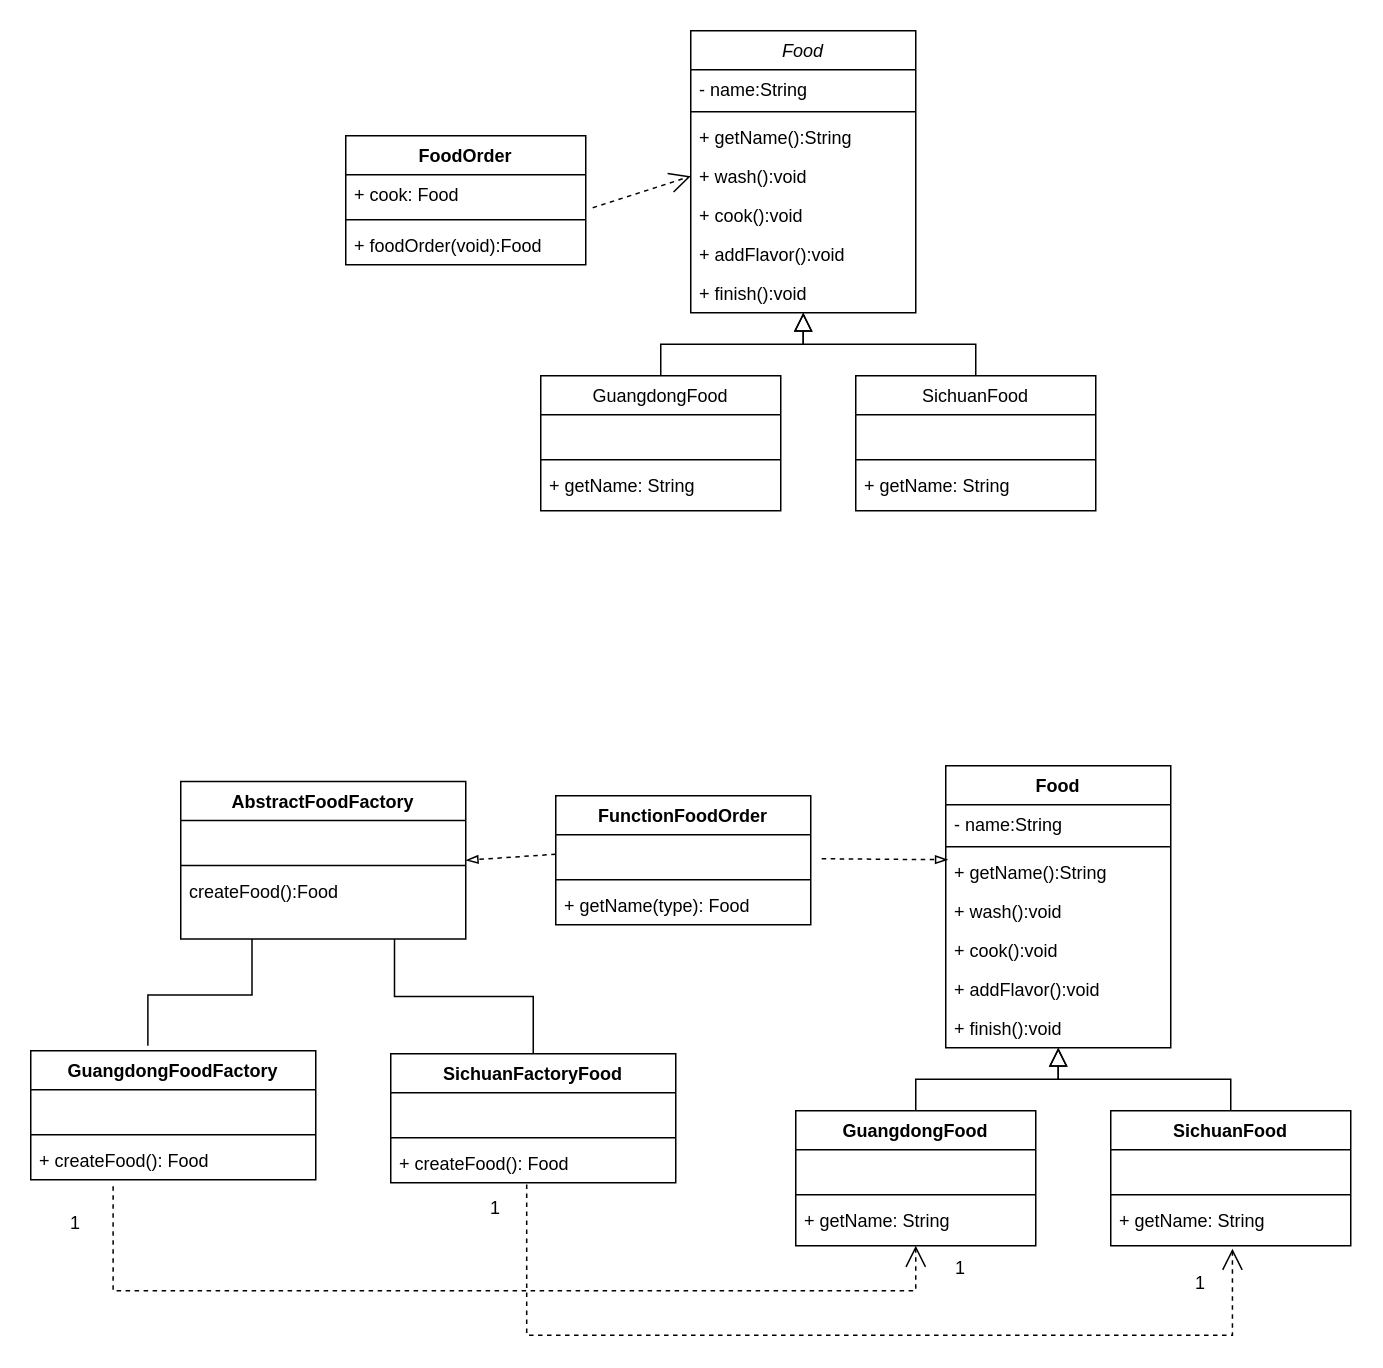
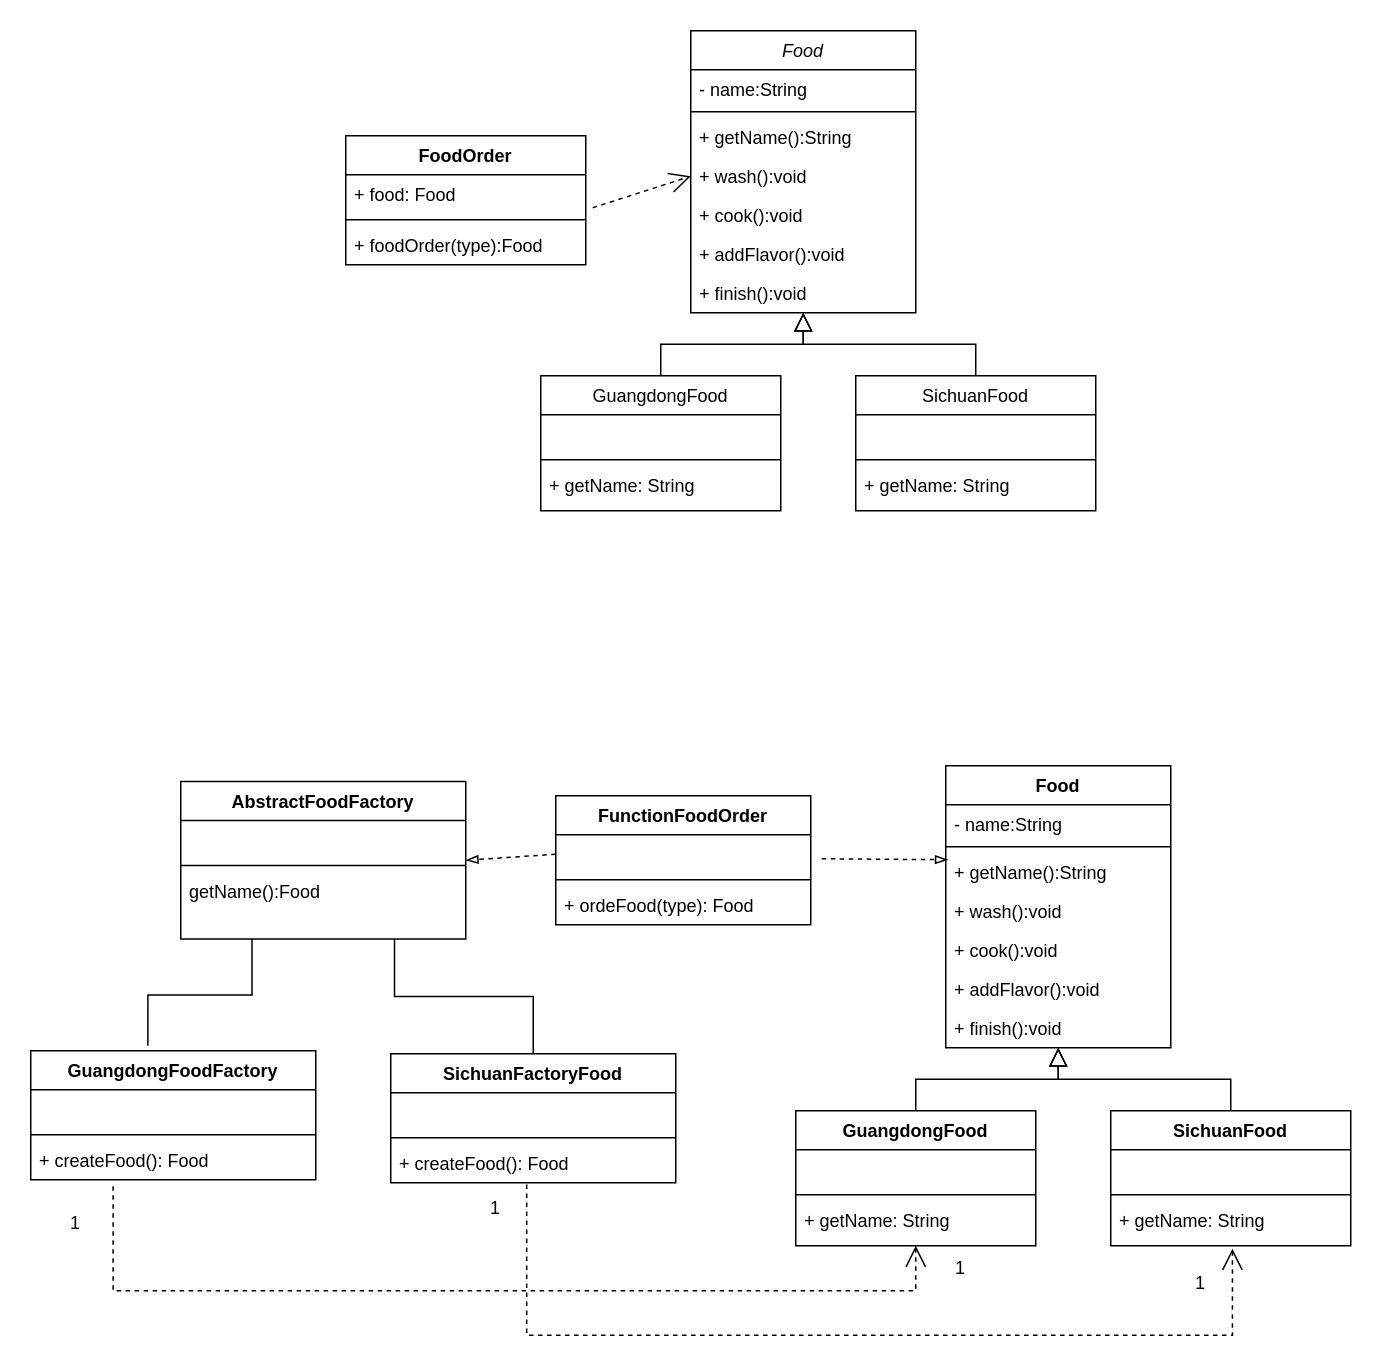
- <mxCell id="49" value="+ cook: Food" style="text;strokeColor=none;fillColor=none;align=left;verticalAlign=top;spacingLeft=4;spacingRight=4;overflow=hidden;rotatable=0;points=[[0,0.5],[1,0.5]];portConstraint=eastwest;" vertex="1" parent="48"><mxGeometry y="26" width="160" height="26" as="geometry" /></mxCell>
+ <mxCell id="49" value="+ food: Food" style="text;strokeColor=none;fillColor=none;align=left;verticalAlign=top;spacingLeft=4;spacingRight=4;overflow=hidden;rotatable=0;points=[[0,0.5],[1,0.5]];portConstraint=eastwest;" vertex="1" parent="48"><mxGeometry y="26" width="160" height="26" as="geometry" /></mxCell>
- <mxCell id="51" value="+ foodOrder(void):Food" style="text;strokeColor=none;fillColor=none;align=left;verticalAlign=top;spacingLeft=4;spacingRight=4;overflow=hidden;rotatable=0;points=[[0,0.5],[1,0.5]];portConstraint=eastwest;" vertex="1" parent="48"><mxGeometry y="60" width="160" height="26" as="geometry" /></mxCell>
+ <mxCell id="51" value="+ foodOrder(type):Food" style="text;strokeColor=none;fillColor=none;align=left;verticalAlign=top;spacingLeft=4;spacingRight=4;overflow=hidden;rotatable=0;points=[[0,0.5],[1,0.5]];portConstraint=eastwest;" vertex="1" parent="48"><mxGeometry y="60" width="160" height="26" as="geometry" /></mxCell>
- <mxCell id="23" value="createFood():Food" style="text;align=left;verticalAlign=top;spacingLeft=4;spacingRight=4;overflow=hidden;rotatable=0;points=[[0,0.5],[1,0.5]];portConstraint=eastwest;" parent="20" vertex="1"><mxGeometry y="60" width="190" height="26" as="geometry" /></mxCell>
+ <mxCell id="23" value="getName():Food" style="text;align=left;verticalAlign=top;spacingLeft=4;spacingRight=4;overflow=hidden;rotatable=0;points=[[0,0.5],[1,0.5]];portConstraint=eastwest;" parent="20" vertex="1"><mxGeometry y="60" width="190" height="26" as="geometry" /></mxCell>
- <mxCell id="28" value="+ getName(type): Food" style="text;strokeColor=none;fillColor=none;align=left;verticalAlign=top;spacingLeft=4;spacingRight=4;overflow=hidden;rotatable=0;points=[[0,0.5],[1,0.5]];portConstraint=eastwest;" parent="25" vertex="1"><mxGeometry y="60" width="170" height="26" as="geometry" /></mxCell>
+ <mxCell id="28" value="+ ordeFood(type): Food" style="text;strokeColor=none;fillColor=none;align=left;verticalAlign=top;spacingLeft=4;spacingRight=4;overflow=hidden;rotatable=0;points=[[0,0.5],[1,0.5]];portConstraint=eastwest;" parent="25" vertex="1"><mxGeometry y="60" width="170" height="26" as="geometry" /></mxCell>
